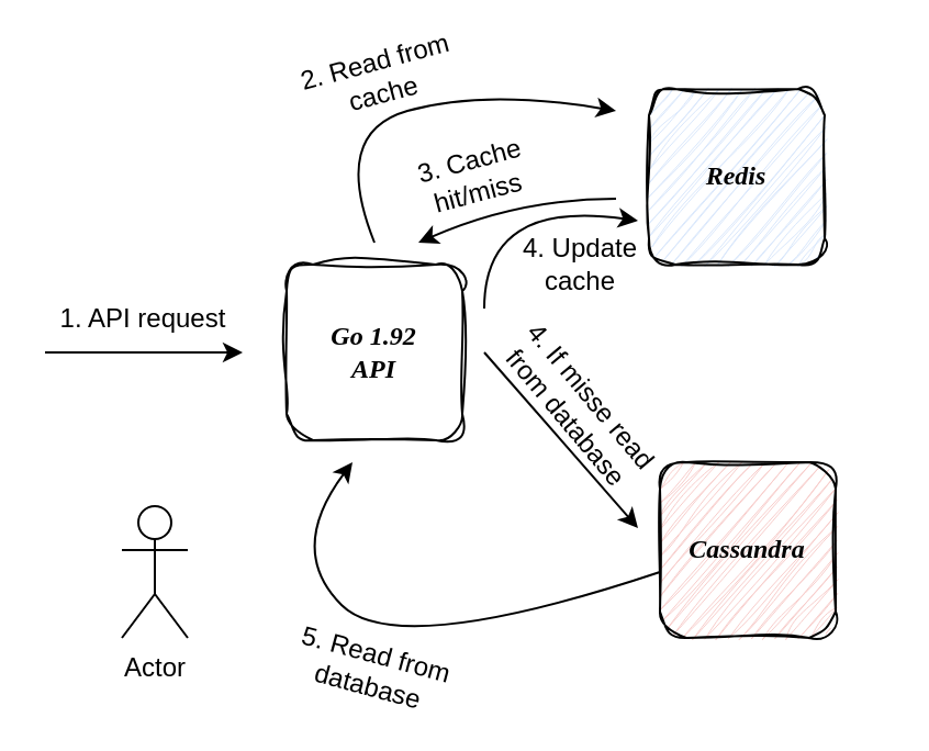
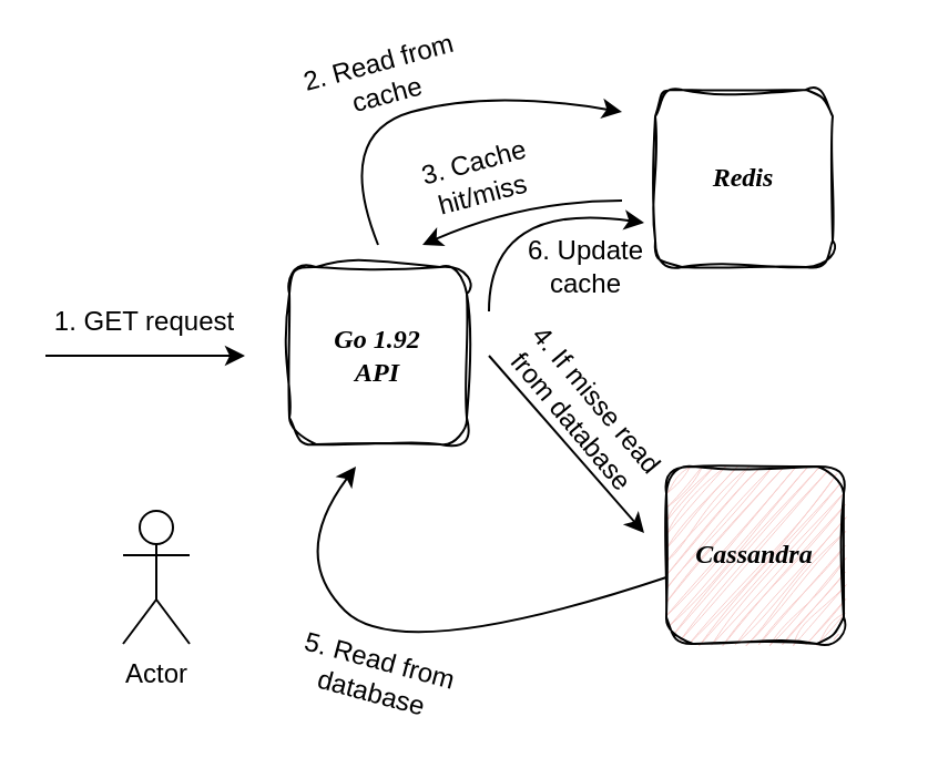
- <mxCell id="3" value="&lt;font face=&quot;Comic Sans MS&quot;&gt;&lt;b&gt;&lt;i&gt;Redis&lt;/i&gt;&lt;/b&gt;&lt;/font&gt;" style="whiteSpace=wrap;html=1;aspect=fixed;sketch=1;curveFitting=1;jiggle=2;rounded=1;fillColor=#dae8fc;" parent="1" vertex="1"><mxGeometry x="295" y="40" width="80" height="80" as="geometry" /></mxCell>
+ <mxCell id="3" value="&lt;font face=&quot;Comic Sans MS&quot;&gt;&lt;b&gt;&lt;i&gt;Redis&lt;/i&gt;&lt;/b&gt;&lt;/font&gt;" style="whiteSpace=wrap;html=1;aspect=fixed;sketch=1;curveFitting=1;jiggle=2;rounded=1;" parent="1" vertex="1"><mxGeometry x="295" y="40" width="80" height="80" as="geometry" /></mxCell>
- <mxCell id="20" value="4. Update cache" style="text;html=1;align=center;verticalAlign=middle;whiteSpace=wrap;rounded=0;" vertex="1" parent="1"><mxGeometry x="233.5" y="104.79" width="60" height="30" as="geometry" /></mxCell>
+ <mxCell id="20" value="6. Update cache" style="text;html=1;align=center;verticalAlign=middle;whiteSpace=wrap;rounded=0;" vertex="1" parent="1"><mxGeometry x="233.5" y="104.79" width="60" height="30" as="geometry" /></mxCell>
- <mxCell id="10" value="1. API request" style="text;html=1;align=center;verticalAlign=middle;whiteSpace=wrap;rounded=0;" vertex="1" parent="1"><mxGeometry x="20" y="130" width="90" height="30" as="geometry" /></mxCell>
+ <mxCell id="10" value="1. GET request" style="text;html=1;align=center;verticalAlign=middle;whiteSpace=wrap;rounded=0;" vertex="1" parent="1"><mxGeometry x="20" y="130" width="90" height="30" as="geometry" /></mxCell>
